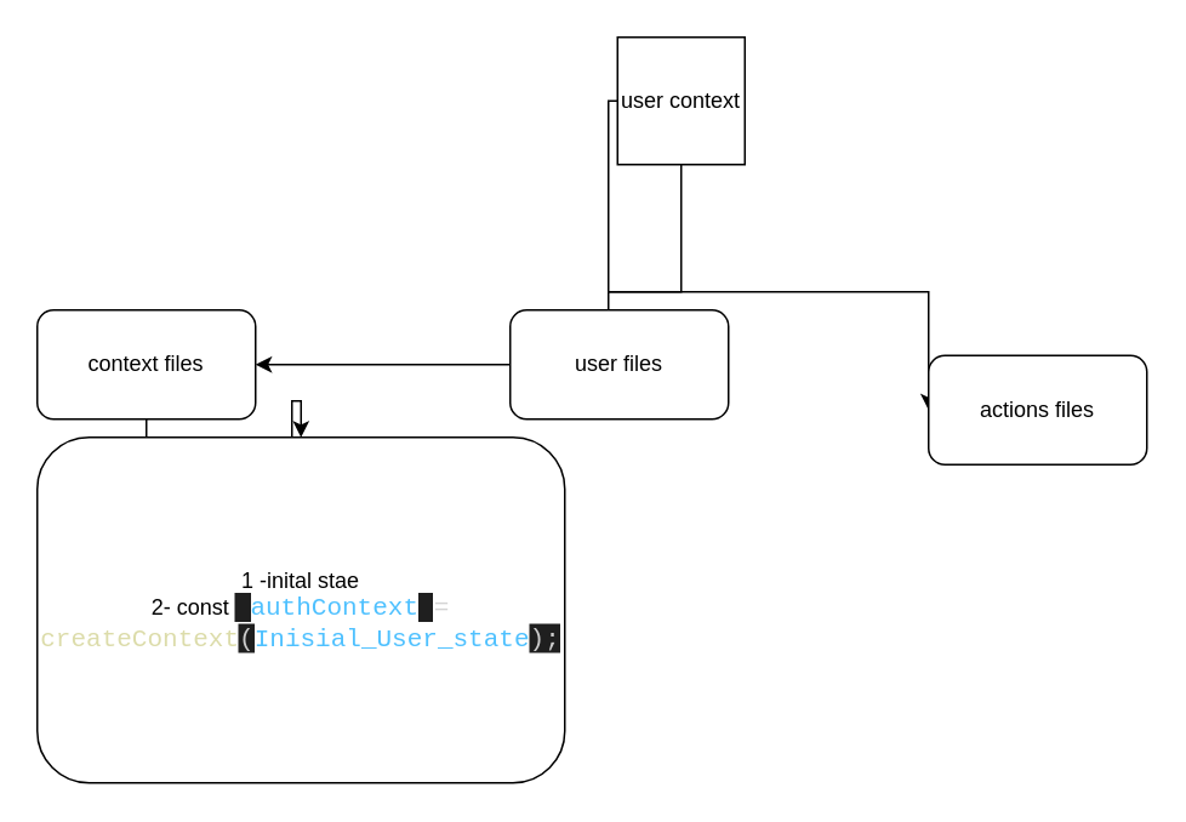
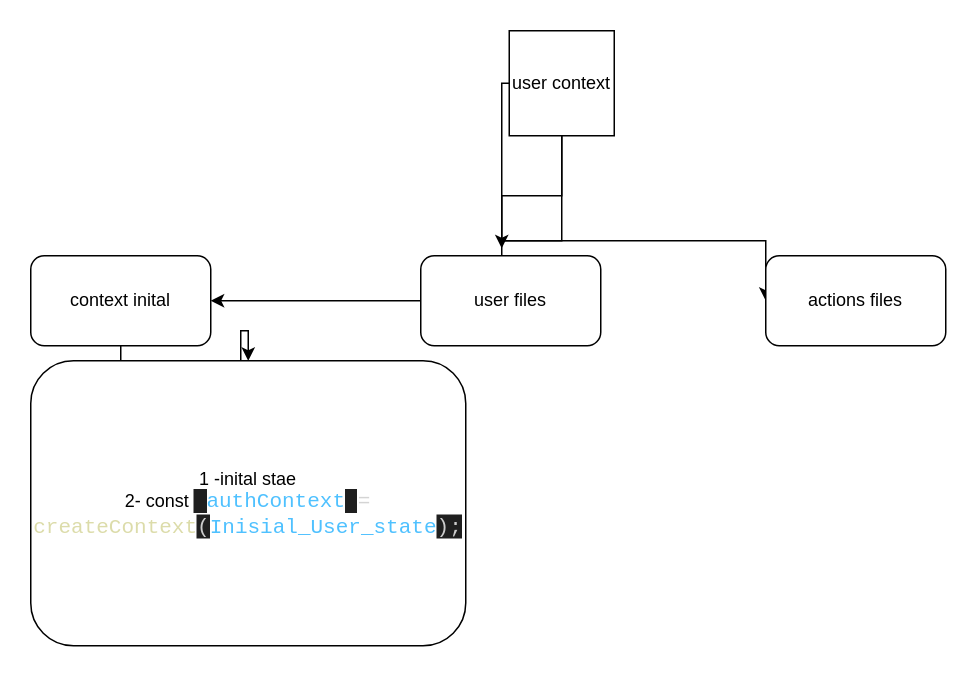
+ <mxCell id="2" style="edgeStyle=orthogonalEdgeStyle;rounded=0;orthogonalLoop=1;jettySize=auto;html=1;entryX=0.45;entryY=-0.083;entryDx=0;entryDy=0;entryPerimeter=0;" edge="1" parent="1" source="5" target="8"><mxGeometry relative="1" as="geometry"><Array as="points" /></mxGeometry></mxCell>
- <mxCell id="7" value="context files" style="rounded=1;whiteSpace=wrap;html=1;" vertex="1" parent="1"><mxGeometry x="20" y="170" width="120" height="60" as="geometry" /></mxCell>
+ <mxCell id="7" value="context inital" style="rounded=1;whiteSpace=wrap;html=1;" vertex="1" parent="1"><mxGeometry x="20" y="170" width="120" height="60" as="geometry" /></mxCell>
- <mxCell id="9" value="actions files" style="rounded=1;whiteSpace=wrap;html=1;" vertex="1" parent="1"><mxGeometry x="510" y="195" width="120" height="60" as="geometry" /></mxCell>
+ <mxCell id="9" value="actions files" style="rounded=1;whiteSpace=wrap;html=1;" vertex="1" parent="1"><mxGeometry x="510" y="170" width="120" height="60" as="geometry" /></mxCell>
